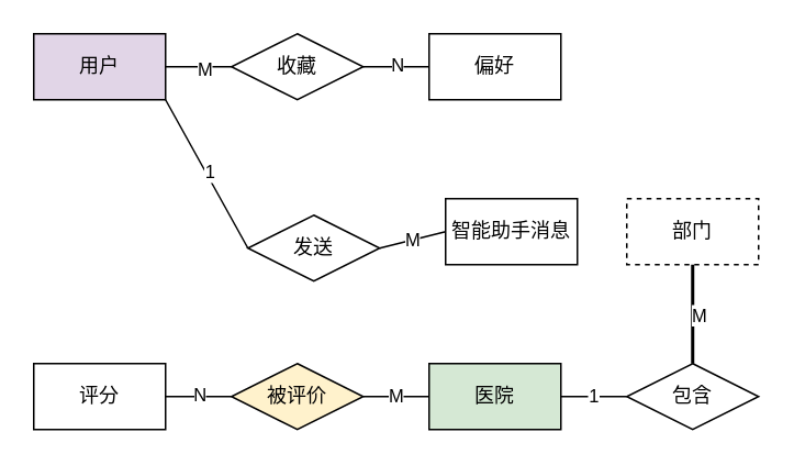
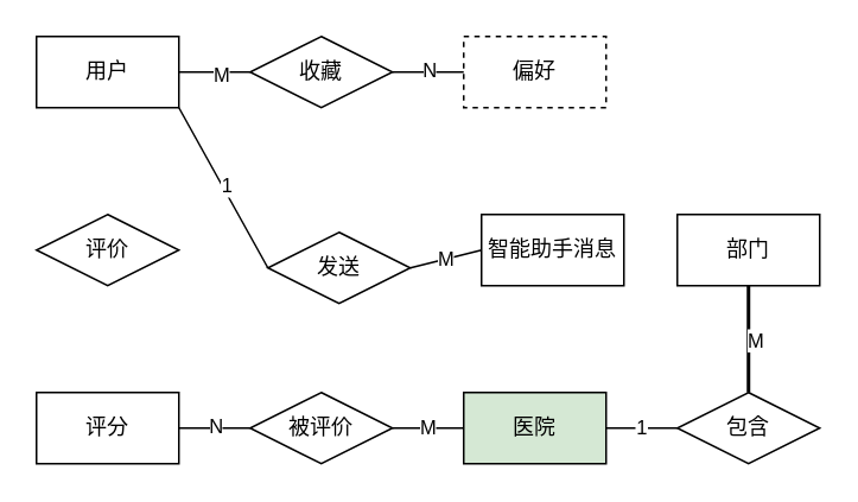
- <mxCell id="4" value="用户" style="rounded=0;whiteSpace=wrap;html=1;fillColor=#e1d5e7;" vertex="1" parent="1"><mxGeometry x="20" y="20" width="80" height="40" as="geometry" /></mxCell>
+ <mxCell id="4" value="用户" style="rounded=0;whiteSpace=wrap;html=1;" vertex="1" parent="1"><mxGeometry x="20" y="20" width="80" height="40" as="geometry" /></mxCell>
- <mxCell id="6" value="偏好" style="rounded=0;whiteSpace=wrap;html=1;" vertex="1" parent="1"><mxGeometry x="260" y="20" width="80" height="40" as="geometry" /></mxCell>
+ <mxCell id="6" value="偏好" style="rounded=0;whiteSpace=wrap;html=1;dashed=1;" vertex="1" parent="1"><mxGeometry x="260" y="20" width="80" height="40" as="geometry" /></mxCell>
+ <mxCell id="14" value="评价" style="rhombus;whiteSpace=wrap;html=1;" vertex="1" parent="1"><mxGeometry x="20" y="120" width="80" height="40" as="geometry" /></mxCell>
- <mxCell id="10" value="部门" style="rounded=0;whiteSpace=wrap;html=1;dashed=1;" vertex="1" parent="1"><mxGeometry x="380" y="120" width="80" height="40" as="geometry" /></mxCell>
+ <mxCell id="10" value="部门" style="rounded=0;whiteSpace=wrap;html=1;" vertex="1" parent="1"><mxGeometry x="380" y="120" width="80" height="40" as="geometry" /></mxCell>
- <mxCell id="25" value="被评价" style="rhombus;whiteSpace=wrap;html=1;fillColor=#fff2cc;" vertex="1" parent="1"><mxGeometry x="140" y="220" width="80" height="40" as="geometry" /></mxCell>
+ <mxCell id="25" value="被评价" style="rhombus;whiteSpace=wrap;html=1;" vertex="1" parent="1"><mxGeometry x="140" y="220" width="80" height="40" as="geometry" /></mxCell>
